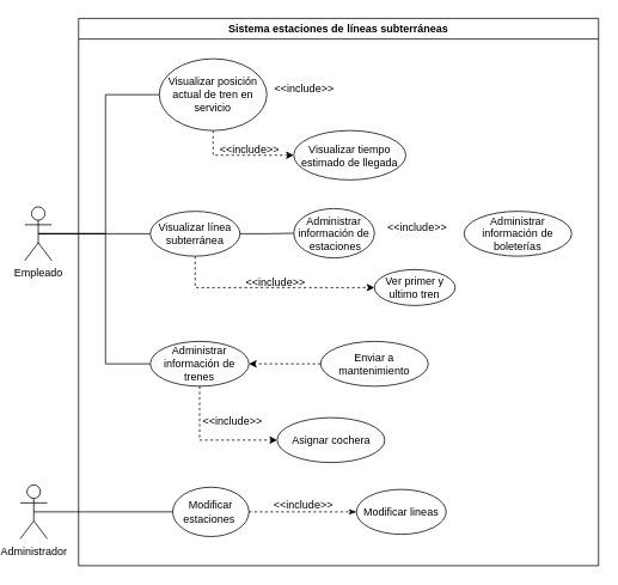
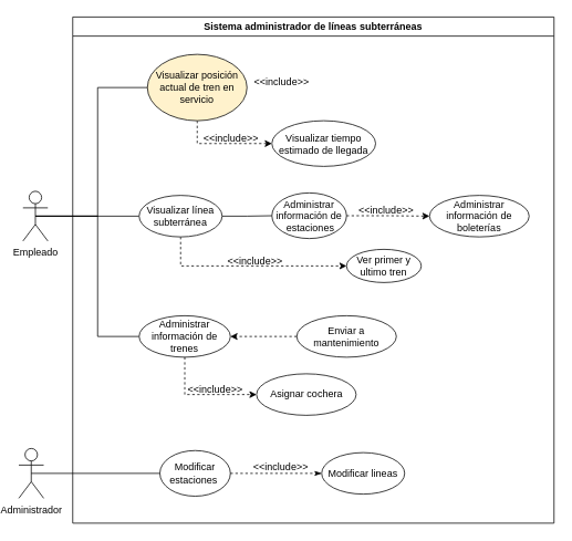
- <mxCell id="18" value="Sistema estaciones de líneas subterráneas" style="swimlane;" parent="1" vertex="1"><mxGeometry x="85" y="20" width="580" height="610" as="geometry" /></mxCell>
+ <mxCell id="18" value="Sistema administrador de líneas subterráneas" style="swimlane;" parent="1" vertex="1"><mxGeometry x="85" y="20" width="580" height="610" as="geometry" /></mxCell>
- <mxCell id="12" value="Visualizar posición actual de tren en servicio" style="ellipse;whiteSpace=wrap;html=1;" parent="1" vertex="1"><mxGeometry x="175" y="65" width="120" height="80" as="geometry" /></mxCell>
+ <mxCell id="12" value="Visualizar posición actual de tren en servicio" style="ellipse;whiteSpace=wrap;html=1;fillColor=#fff2cc;" parent="1" vertex="1"><mxGeometry x="175" y="65" width="120" height="80" as="geometry" /></mxCell>
+ <mxCell id="9" style="edgeStyle=orthogonalEdgeStyle;rounded=0;orthogonalLoop=1;jettySize=auto;html=1;exitX=1;exitY=0.5;exitDx=0;exitDy=0;dashed=1;endArrow=classic;endFill=1;entryX=0;entryY=0.5;entryDx=0;entryDy=0;" parent="1" source="10" target="14" edge="1"><mxGeometry relative="1" as="geometry"><mxPoint x="505" y="210" as="targetPoint" /></mxGeometry></mxCell>
- <mxCell id="22" value="Asignar cochera" style="ellipse;whiteSpace=wrap;html=1;" parent="18" vertex="1"><mxGeometry x="221.5" y="445" width="120" height="50" as="geometry" /></mxCell>
+ <mxCell id="22" value="Asignar cochera" style="ellipse;whiteSpace=wrap;html=1;" parent="18" vertex="1"><mxGeometry x="221.5" y="430" width="120" height="50" as="geometry" /></mxCell>
- <mxCell id="28" value="Modificar lineas" style="ellipse;whiteSpace=wrap;html=1;" vertex="1" parent="18"><mxGeometry x="310" y="525" width="100" height="50" as="geometry" /></mxCell>
+ <mxCell id="28" value="Modificar lineas" style="ellipse;whiteSpace=wrap;html=1;" vertex="1" parent="18"><mxGeometry x="300" y="525" width="100" height="50" as="geometry" /></mxCell>
